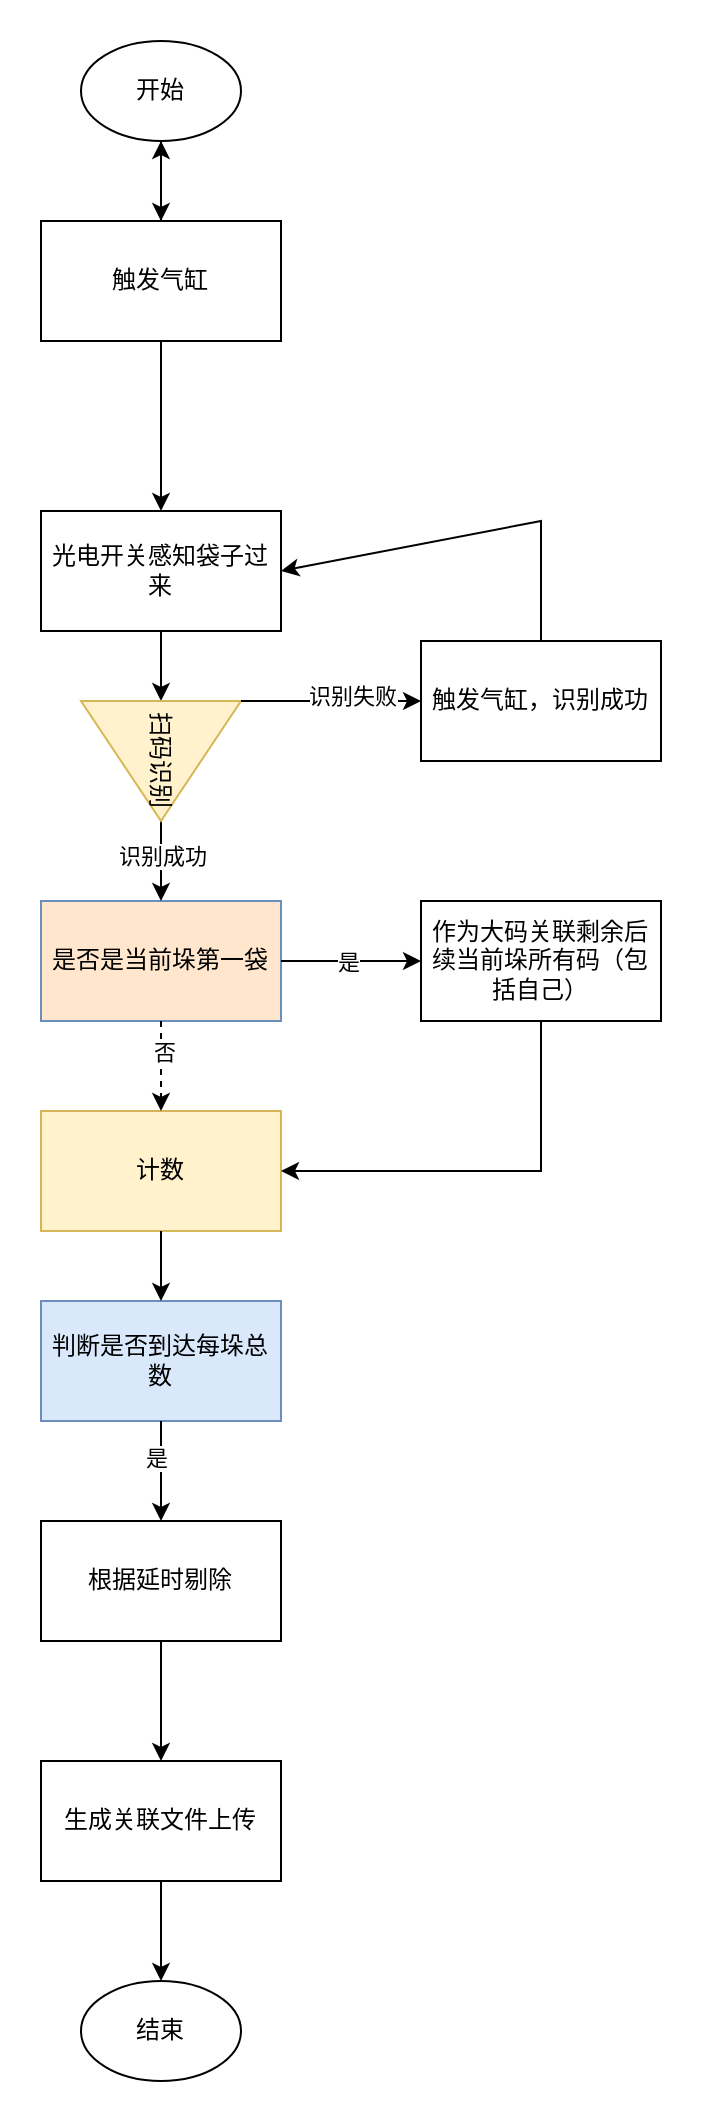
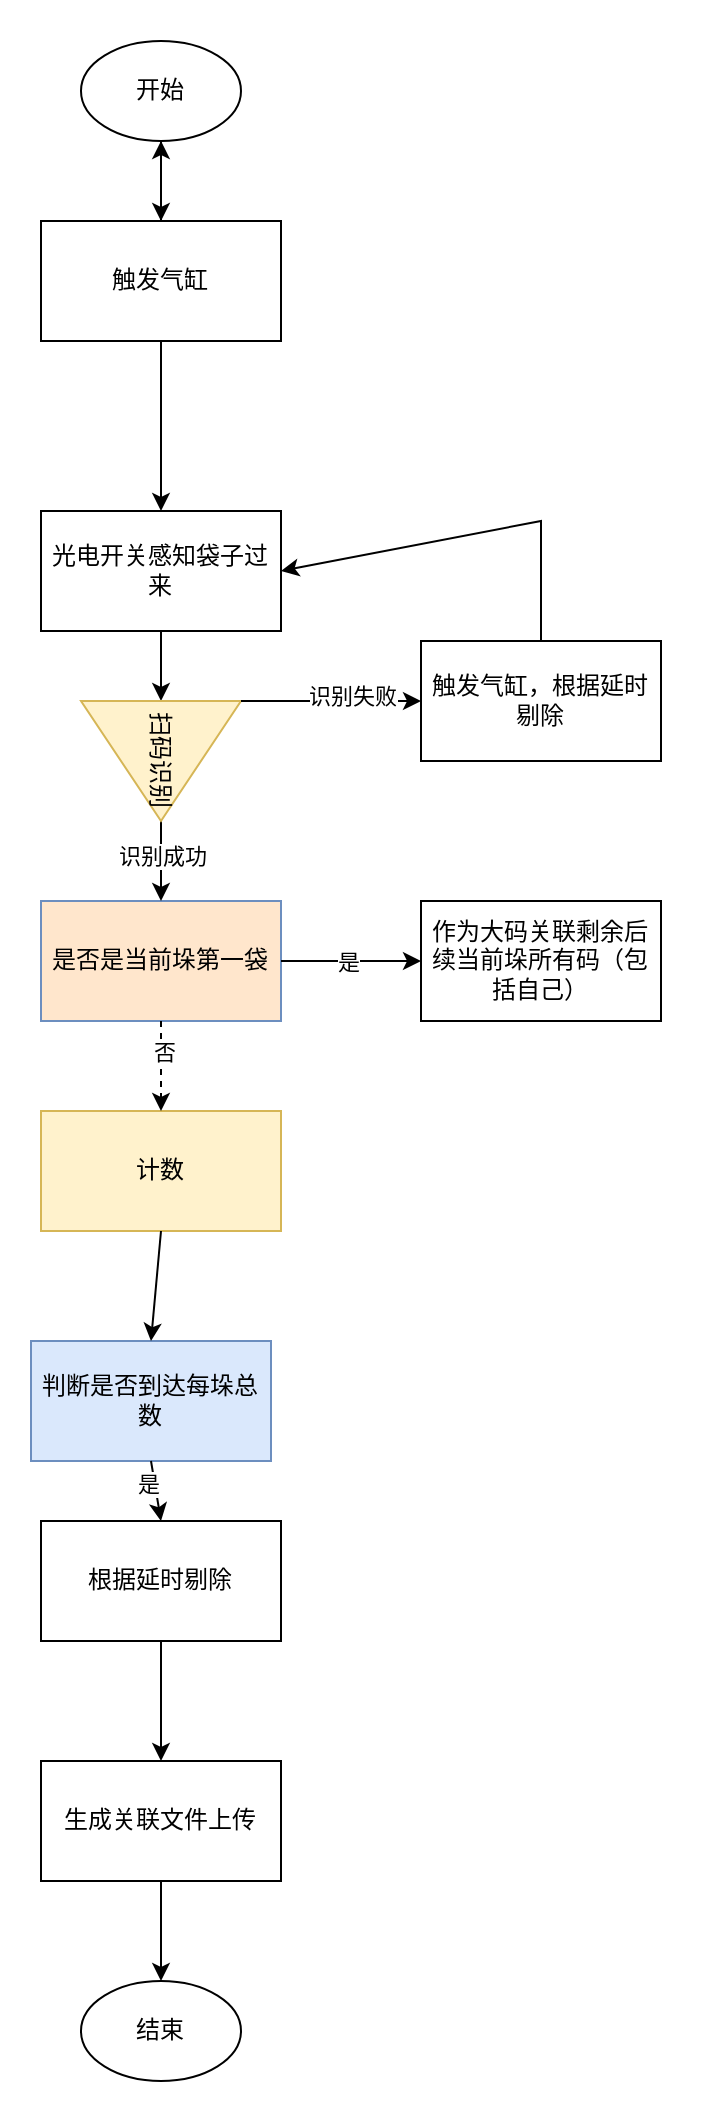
- <mxCell id="6" value="触发气缸，识别成功" style="rounded=0;whiteSpace=wrap;html=1;" vertex="1" parent="1"><mxGeometry x="210" y="320" width="120" height="60" as="geometry" /></mxCell>
+ <mxCell id="6" value="触发气缸，根据延时剔除" style="rounded=0;whiteSpace=wrap;html=1;" vertex="1" parent="1"><mxGeometry x="210" y="320" width="120" height="60" as="geometry" /></mxCell>
- <mxCell id="19" value="" style="endArrow=classic;html=1;rounded=0;entryX=1;entryY=0.5;entryDx=0;entryDy=0;exitX=0.5;exitY=1;exitDx=0;exitDy=0;" edge="1" parent="1" source="16" target="13"><mxGeometry width="50" height="50" relative="1" as="geometry"><mxPoint x="260" y="560" as="sourcePoint" /><mxPoint x="330" y="530" as="targetPoint" /><Array as="points"><mxPoint x="270" y="585" /></Array></mxGeometry></mxCell>
- <mxCell id="24" value="判断是否到达每垛总数" style="rounded=0;whiteSpace=wrap;html=1;fillColor=#dae8fc;strokeColor=#6c8ebf;" vertex="1" parent="1"><mxGeometry x="20" y="650" width="120" height="60" as="geometry" /></mxCell>
+ <mxCell id="24" value="判断是否到达每垛总数" style="rounded=0;whiteSpace=wrap;html=1;fillColor=#dae8fc;strokeColor=#6c8ebf;" vertex="1" parent="1"><mxGeometry x="15" y="670" width="120" height="60" as="geometry" /></mxCell>
